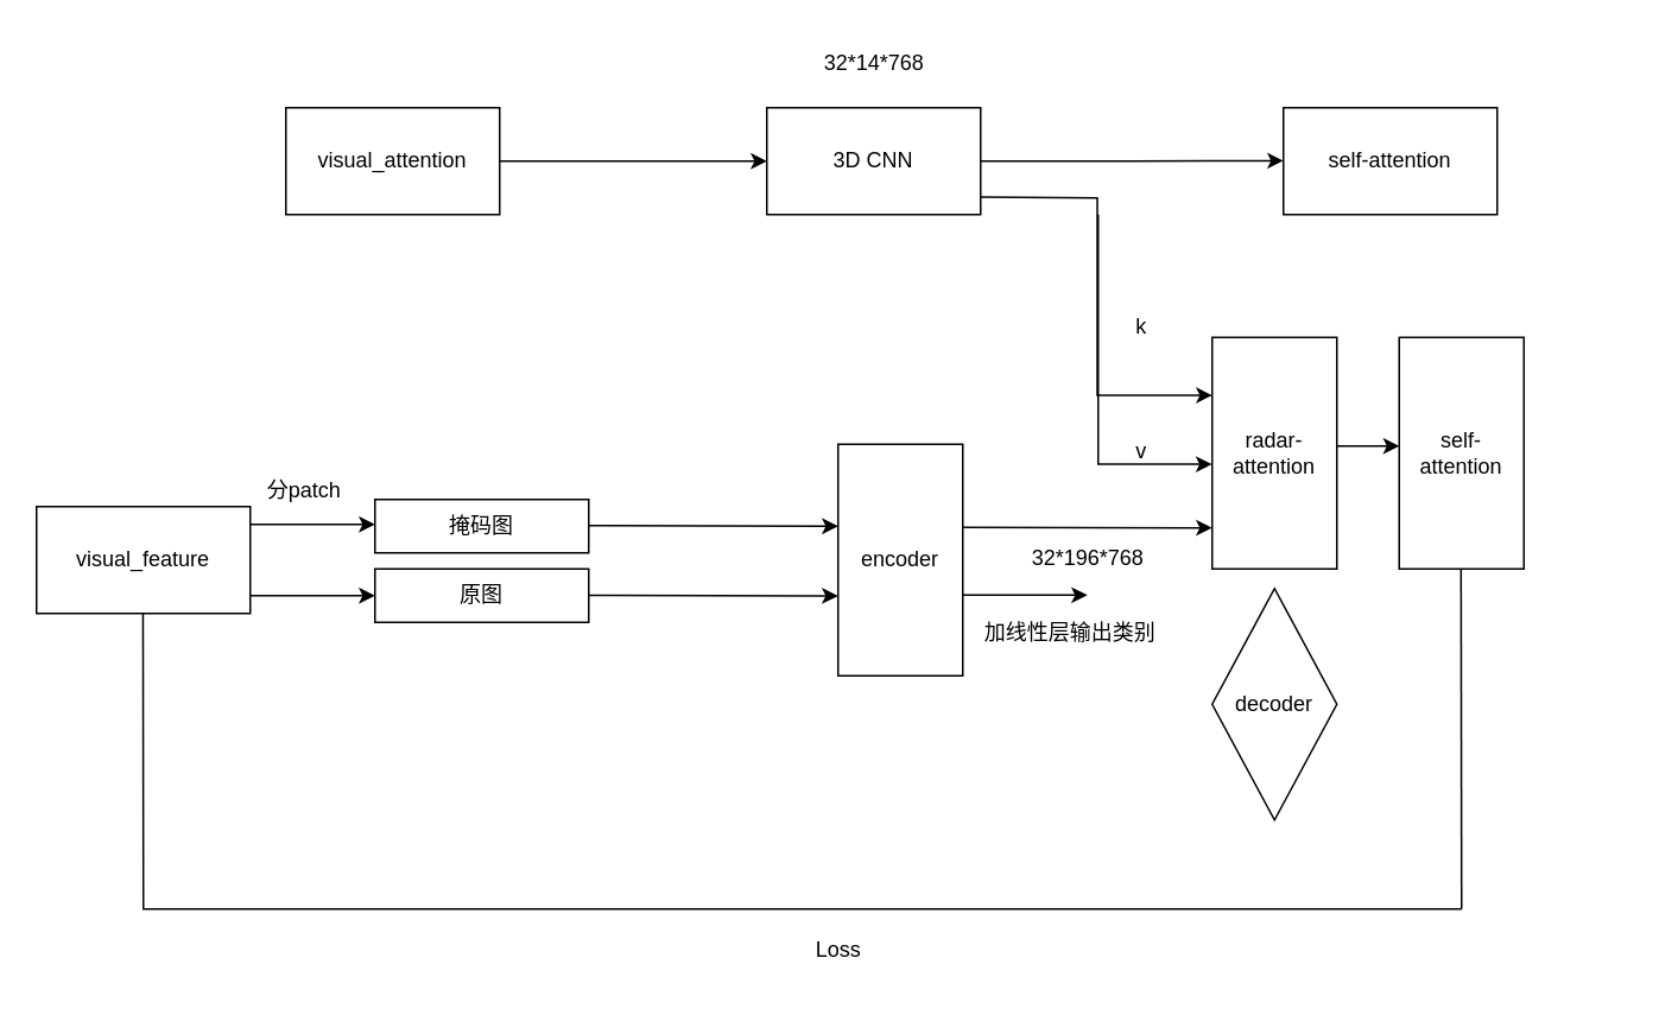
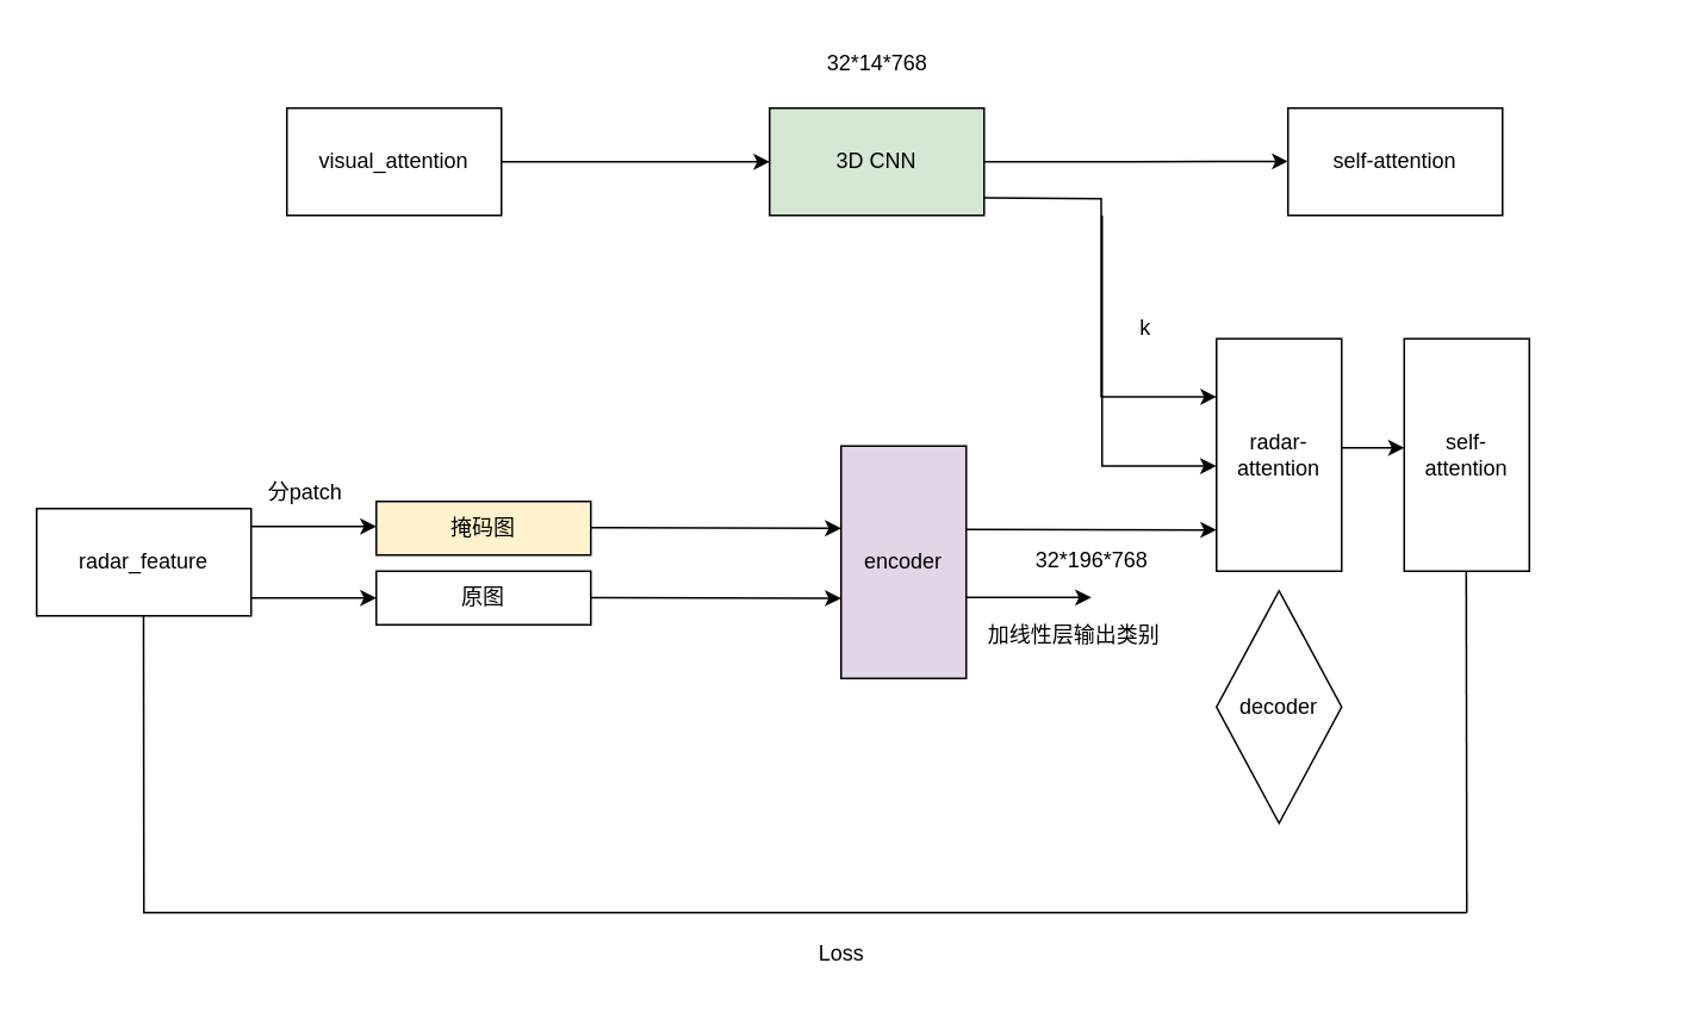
- <mxCell id="8" value="3D CNN" style="whiteSpace=wrap;html=1;" vertex="1" parent="1"><mxGeometry x="430" y="60" width="120" height="60" as="geometry" /></mxCell>
+ <mxCell id="8" value="3D CNN" style="whiteSpace=wrap;html=1;fillColor=#d5e8d4;" vertex="1" parent="1"><mxGeometry x="430" y="60" width="120" height="60" as="geometry" /></mxCell>
- <mxCell id="26" value="v" style="text;html=1;align=center;verticalAlign=middle;resizable=0;points=[];autosize=1;strokeColor=none;fillColor=none;" vertex="1" parent="1"><mxGeometry x="625" y="238" width="30" height="30" as="geometry" /></mxCell>
- <mxCell id="13" value="掩码图" style="whiteSpace=wrap;html=1;" vertex="1" parent="1"><mxGeometry x="210" y="280" width="120" height="30" as="geometry" /></mxCell>
+ <mxCell id="13" value="掩码图" style="whiteSpace=wrap;html=1;fillColor=#fff2cc;" vertex="1" parent="1"><mxGeometry x="210" y="280" width="120" height="30" as="geometry" /></mxCell>
- <mxCell id="4" value="visual_feature" style="whiteSpace=wrap;html=1;" vertex="1" parent="1"><mxGeometry x="20" y="284" width="120" height="60" as="geometry" /></mxCell>
+ <mxCell id="4" value="radar_feature" style="whiteSpace=wrap;html=1;" vertex="1" parent="1"><mxGeometry x="20" y="284" width="120" height="60" as="geometry" /></mxCell>
- <mxCell id="14" value="encoder" style="whiteSpace=wrap;html=1;" vertex="1" parent="1"><mxGeometry x="470" y="249" width="70" height="130" as="geometry" /></mxCell>
+ <mxCell id="14" value="encoder" style="whiteSpace=wrap;html=1;fillColor=#e1d5e7;" vertex="1" parent="1"><mxGeometry x="470" y="249" width="70" height="130" as="geometry" /></mxCell>
